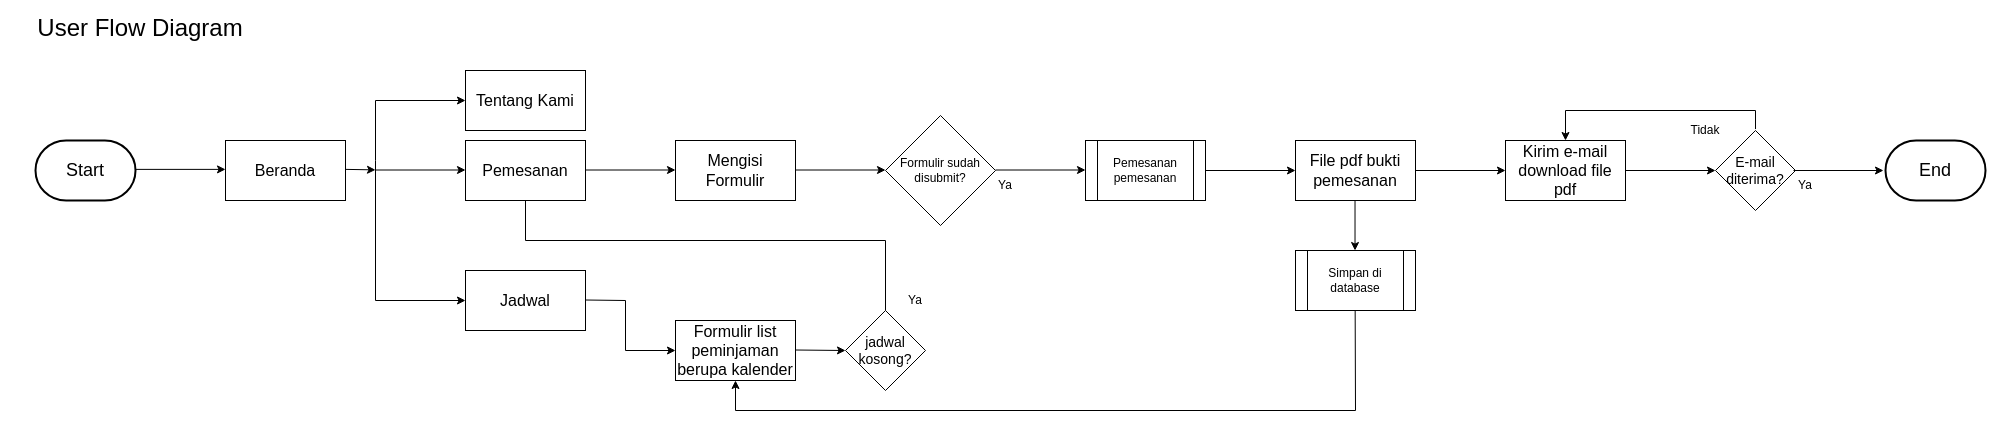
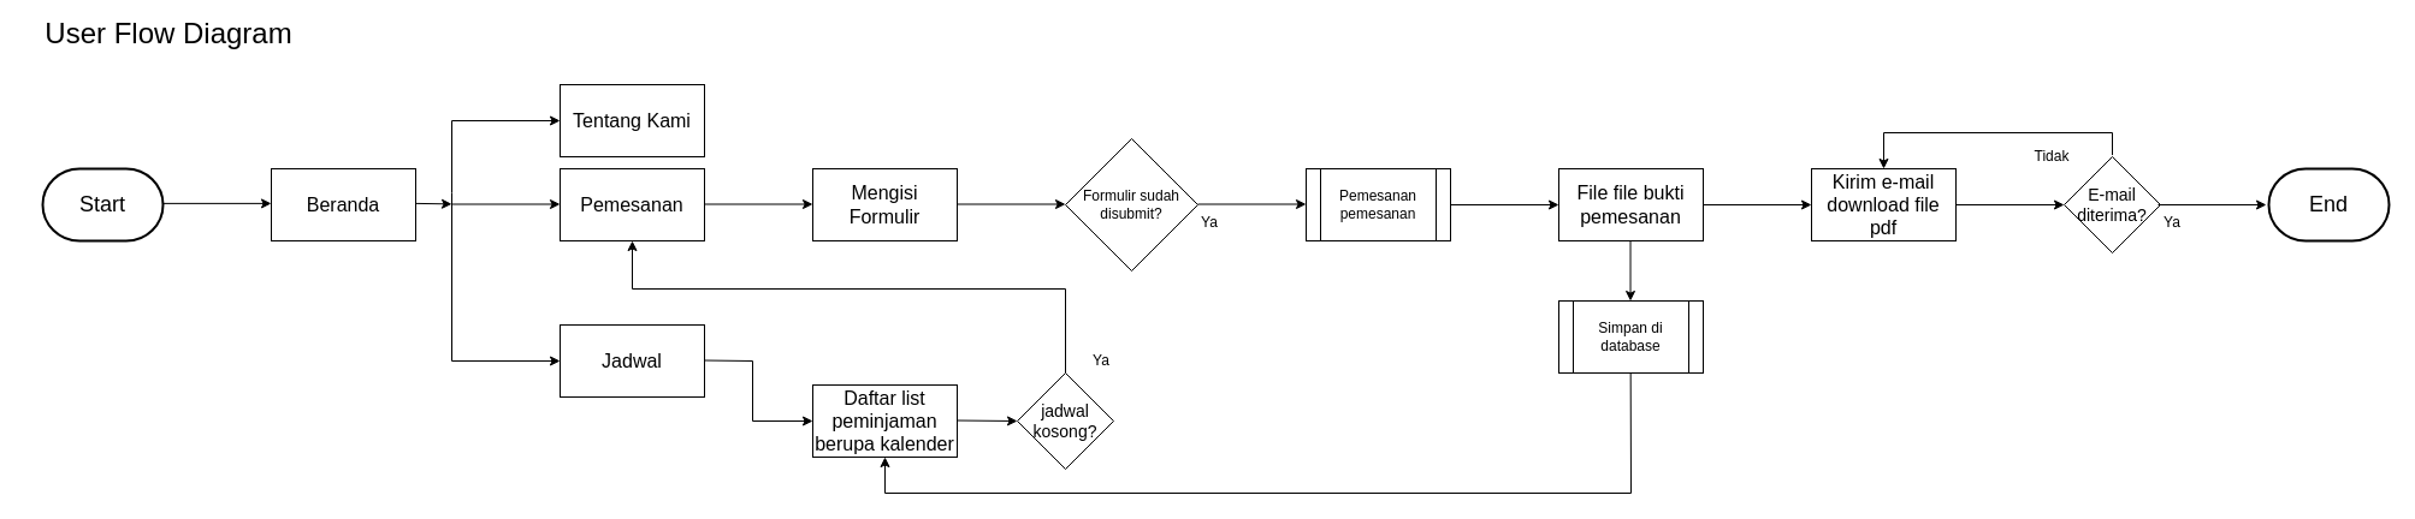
- <mxCell id="26" value="&lt;font size=&quot;3&quot;&gt;File pdf bukti pemesanan&lt;/font&gt;" style="rounded=0;whiteSpace=wrap;html=1;" parent="1" vertex="1"><mxGeometry x="1295" y="140" width="120" height="60" as="geometry" /></mxCell>
+ <mxCell id="26" value="&lt;font size=&quot;3&quot;&gt;File file bukti pemesanan&lt;/font&gt;" style="rounded=0;whiteSpace=wrap;html=1;" parent="1" vertex="1"><mxGeometry x="1295" y="140" width="120" height="60" as="geometry" /></mxCell>
- <mxCell id="17" value="" style="endArrow=none;html=1;rounded=0;exitX=0.5;exitY=0;exitDx=0;exitDy=0;entryX=0.5;entryY=1;entryDx=0;entryDy=0;" parent="1" source="15" target="10" edge="1"><mxGeometry width="50" height="50" relative="1" as="geometry"><mxPoint x="605" y="189.5" as="sourcePoint" /><mxPoint x="525" y="240" as="targetPoint" /><Array as="points"><mxPoint x="885" y="240" /><mxPoint x="525" y="240" /></Array></mxGeometry></mxCell>
+ <mxCell id="17" value="" style="endArrow=classic;html=1;rounded=0;exitX=0.5;exitY=0;exitDx=0;exitDy=0;entryX=0.5;entryY=1;entryDx=0;entryDy=0;" parent="1" source="15" target="10" edge="1"><mxGeometry width="50" height="50" relative="1" as="geometry"><mxPoint x="605" y="189.5" as="sourcePoint" /><mxPoint x="525" y="240" as="targetPoint" /><Array as="points"><mxPoint x="885" y="240" /><mxPoint x="525" y="240" /></Array></mxGeometry></mxCell>
- <mxCell id="14" value="&lt;font size=&quot;3&quot;&gt;Formulir list peminjaman berupa kalender&lt;/font&gt;" style="rounded=0;whiteSpace=wrap;html=1;" parent="1" vertex="1"><mxGeometry x="675" y="320" width="120" height="60" as="geometry" /></mxCell>
+ <mxCell id="14" value="&lt;font size=&quot;3&quot;&gt;Daftar list peminjaman berupa kalender&lt;/font&gt;" style="rounded=0;whiteSpace=wrap;html=1;" parent="1" vertex="1"><mxGeometry x="675" y="320" width="120" height="60" as="geometry" /></mxCell>
